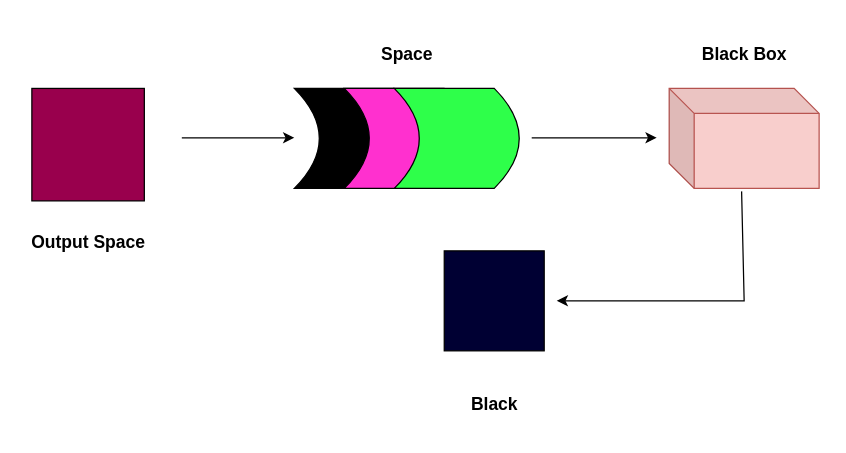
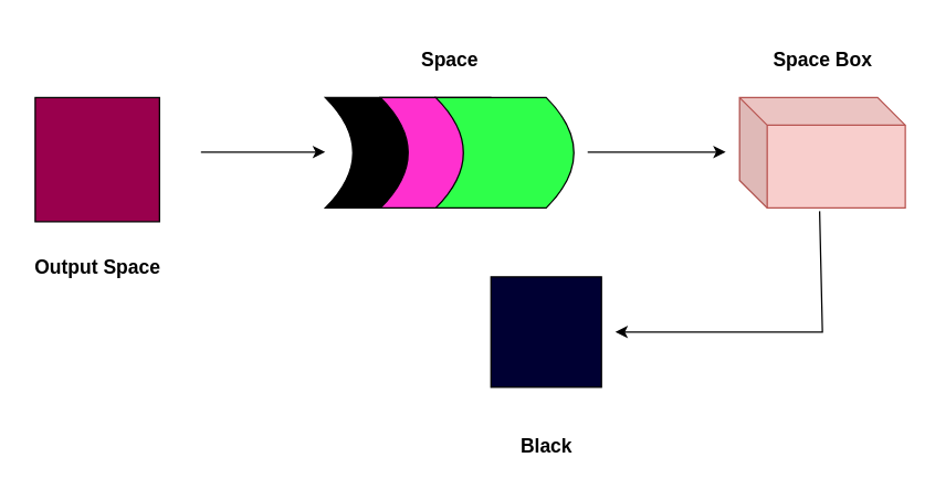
- <mxCell id="13" value="&lt;span style=&quot;font-size: 14px;&quot;&gt;Black Box&lt;/span&gt;" style="text;strokeColor=none;fillColor=none;html=1;fontSize=24;fontStyle=1;verticalAlign=middle;align=center;" vertex="1" parent="1"><mxGeometry x="545" y="20" width="100" height="40" as="geometry" /></mxCell>
+ <mxCell id="13" value="&lt;span style=&quot;font-size: 14px;&quot;&gt;Space Box&lt;/span&gt;" style="text;strokeColor=none;fillColor=none;html=1;fontSize=24;fontStyle=1;verticalAlign=middle;align=center;" vertex="1" parent="1"><mxGeometry x="545" y="20" width="100" height="40" as="geometry" /></mxCell>
